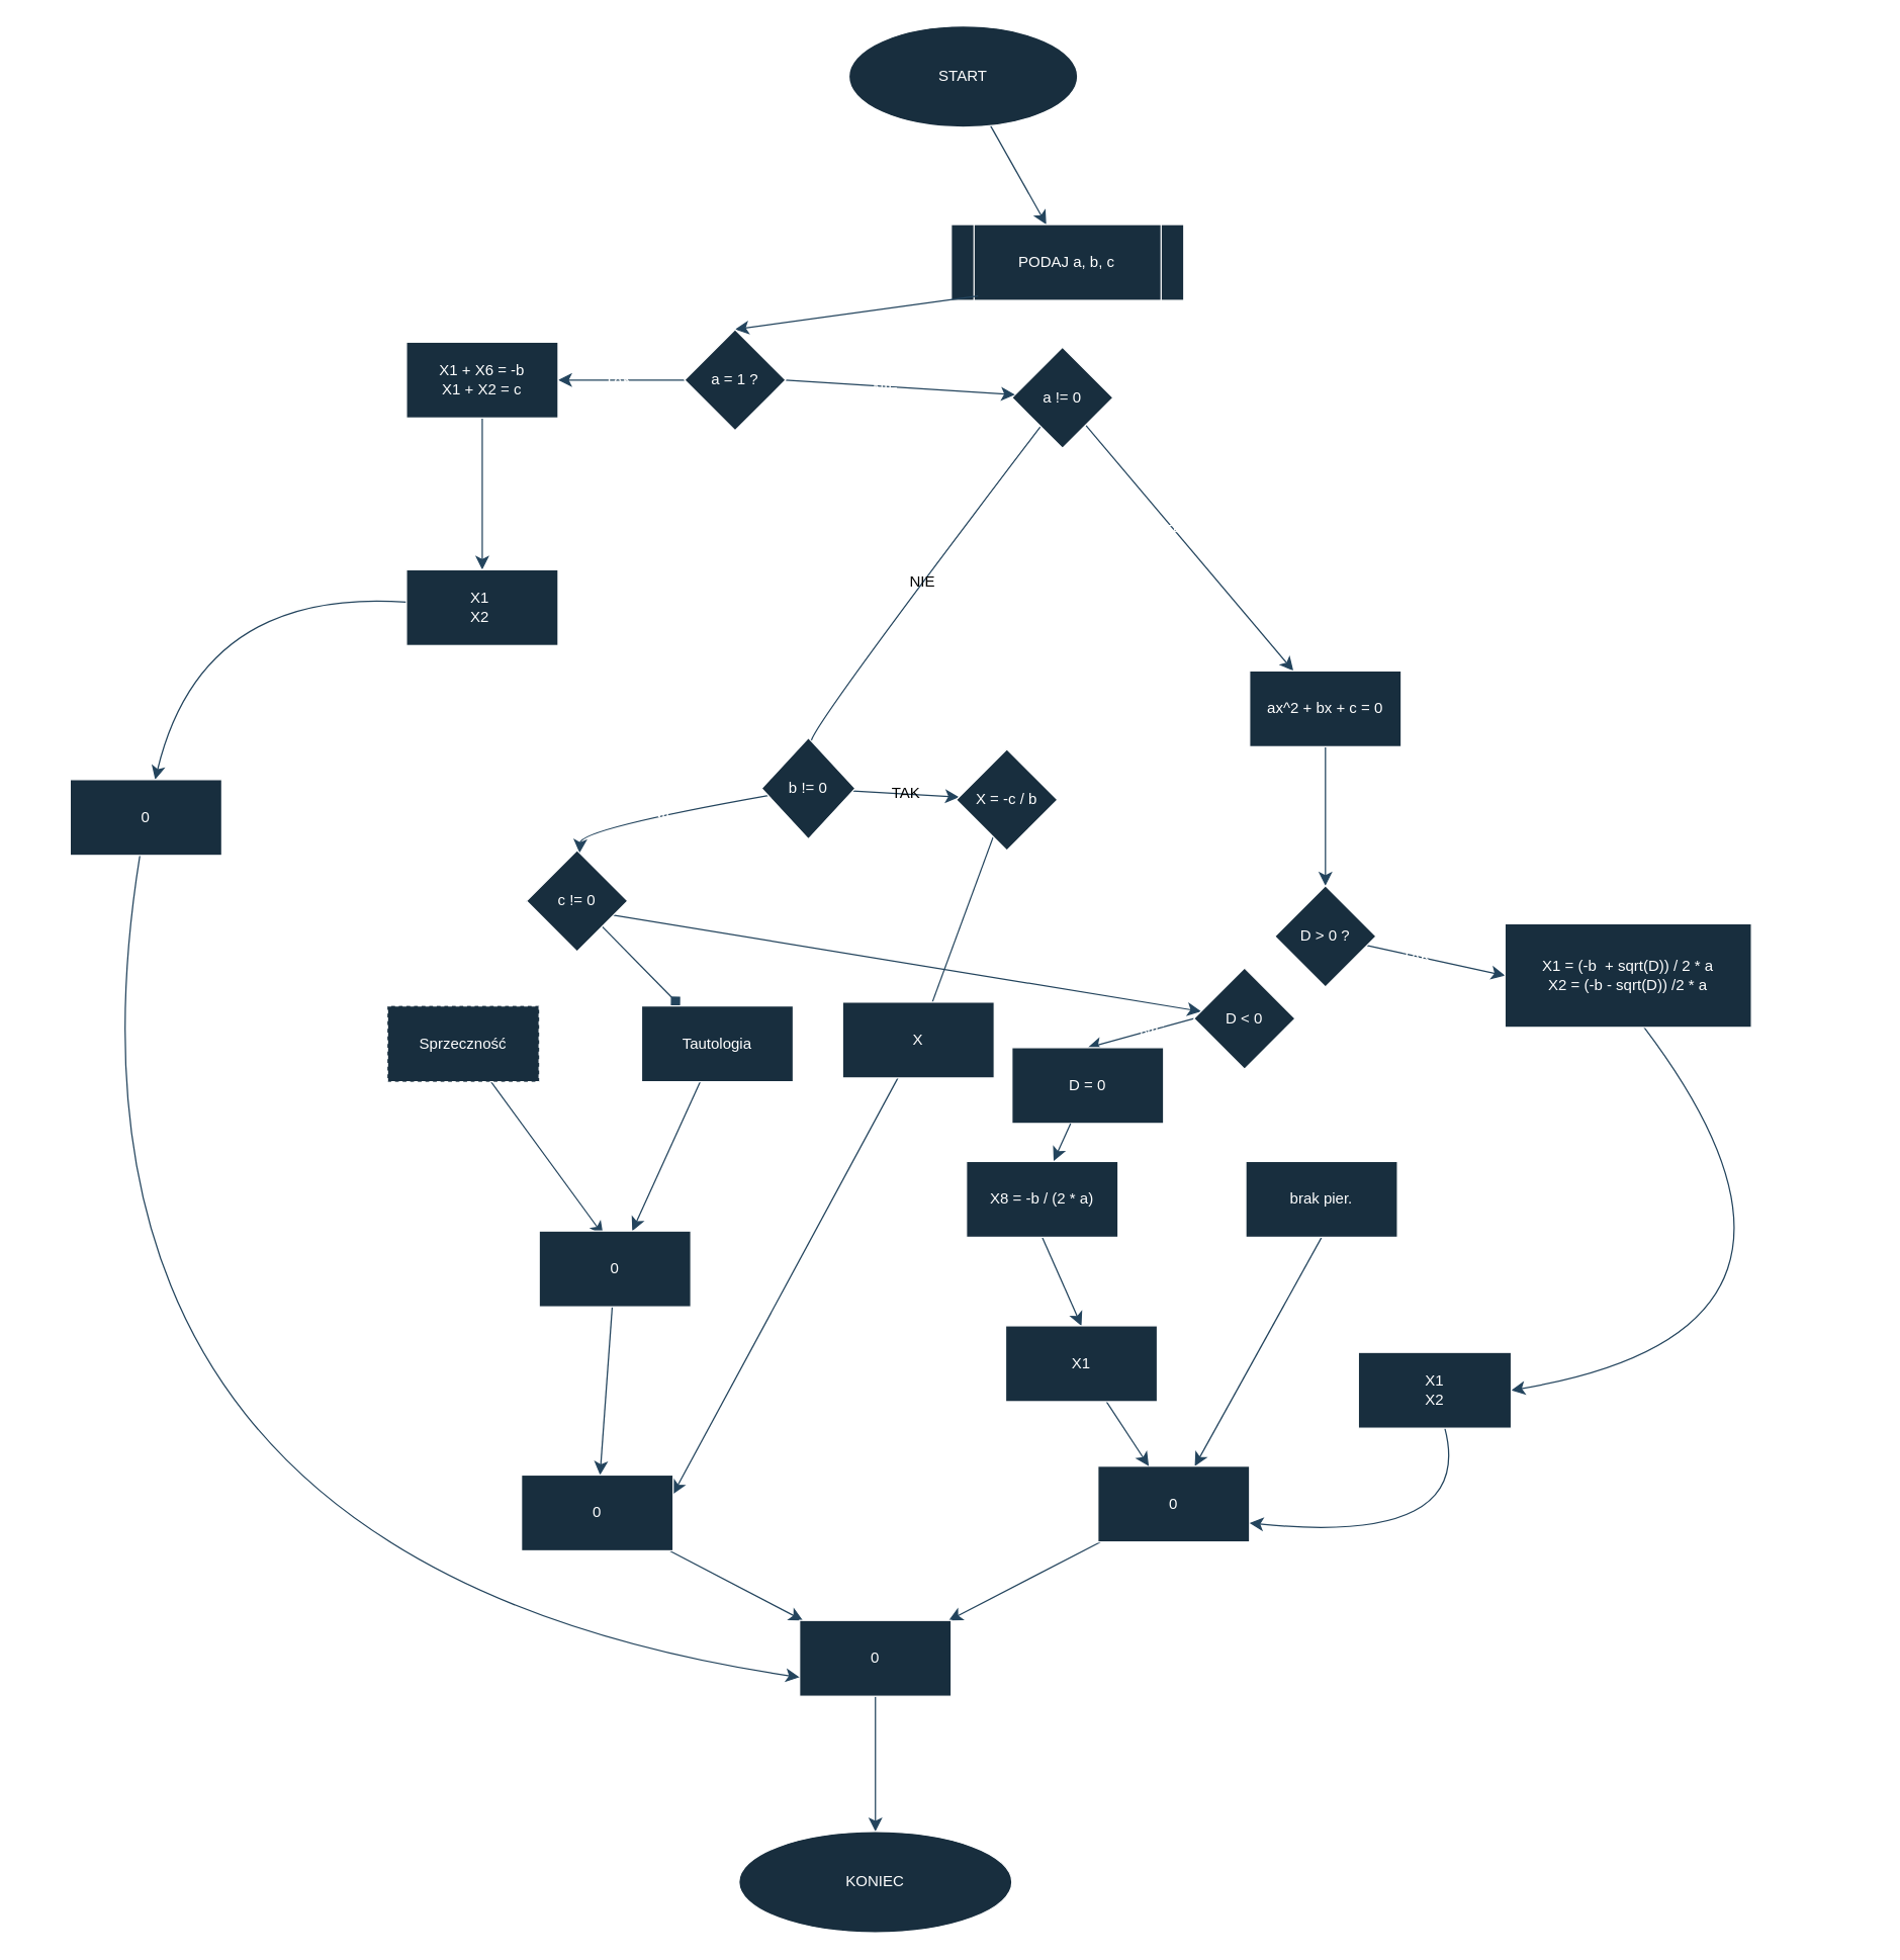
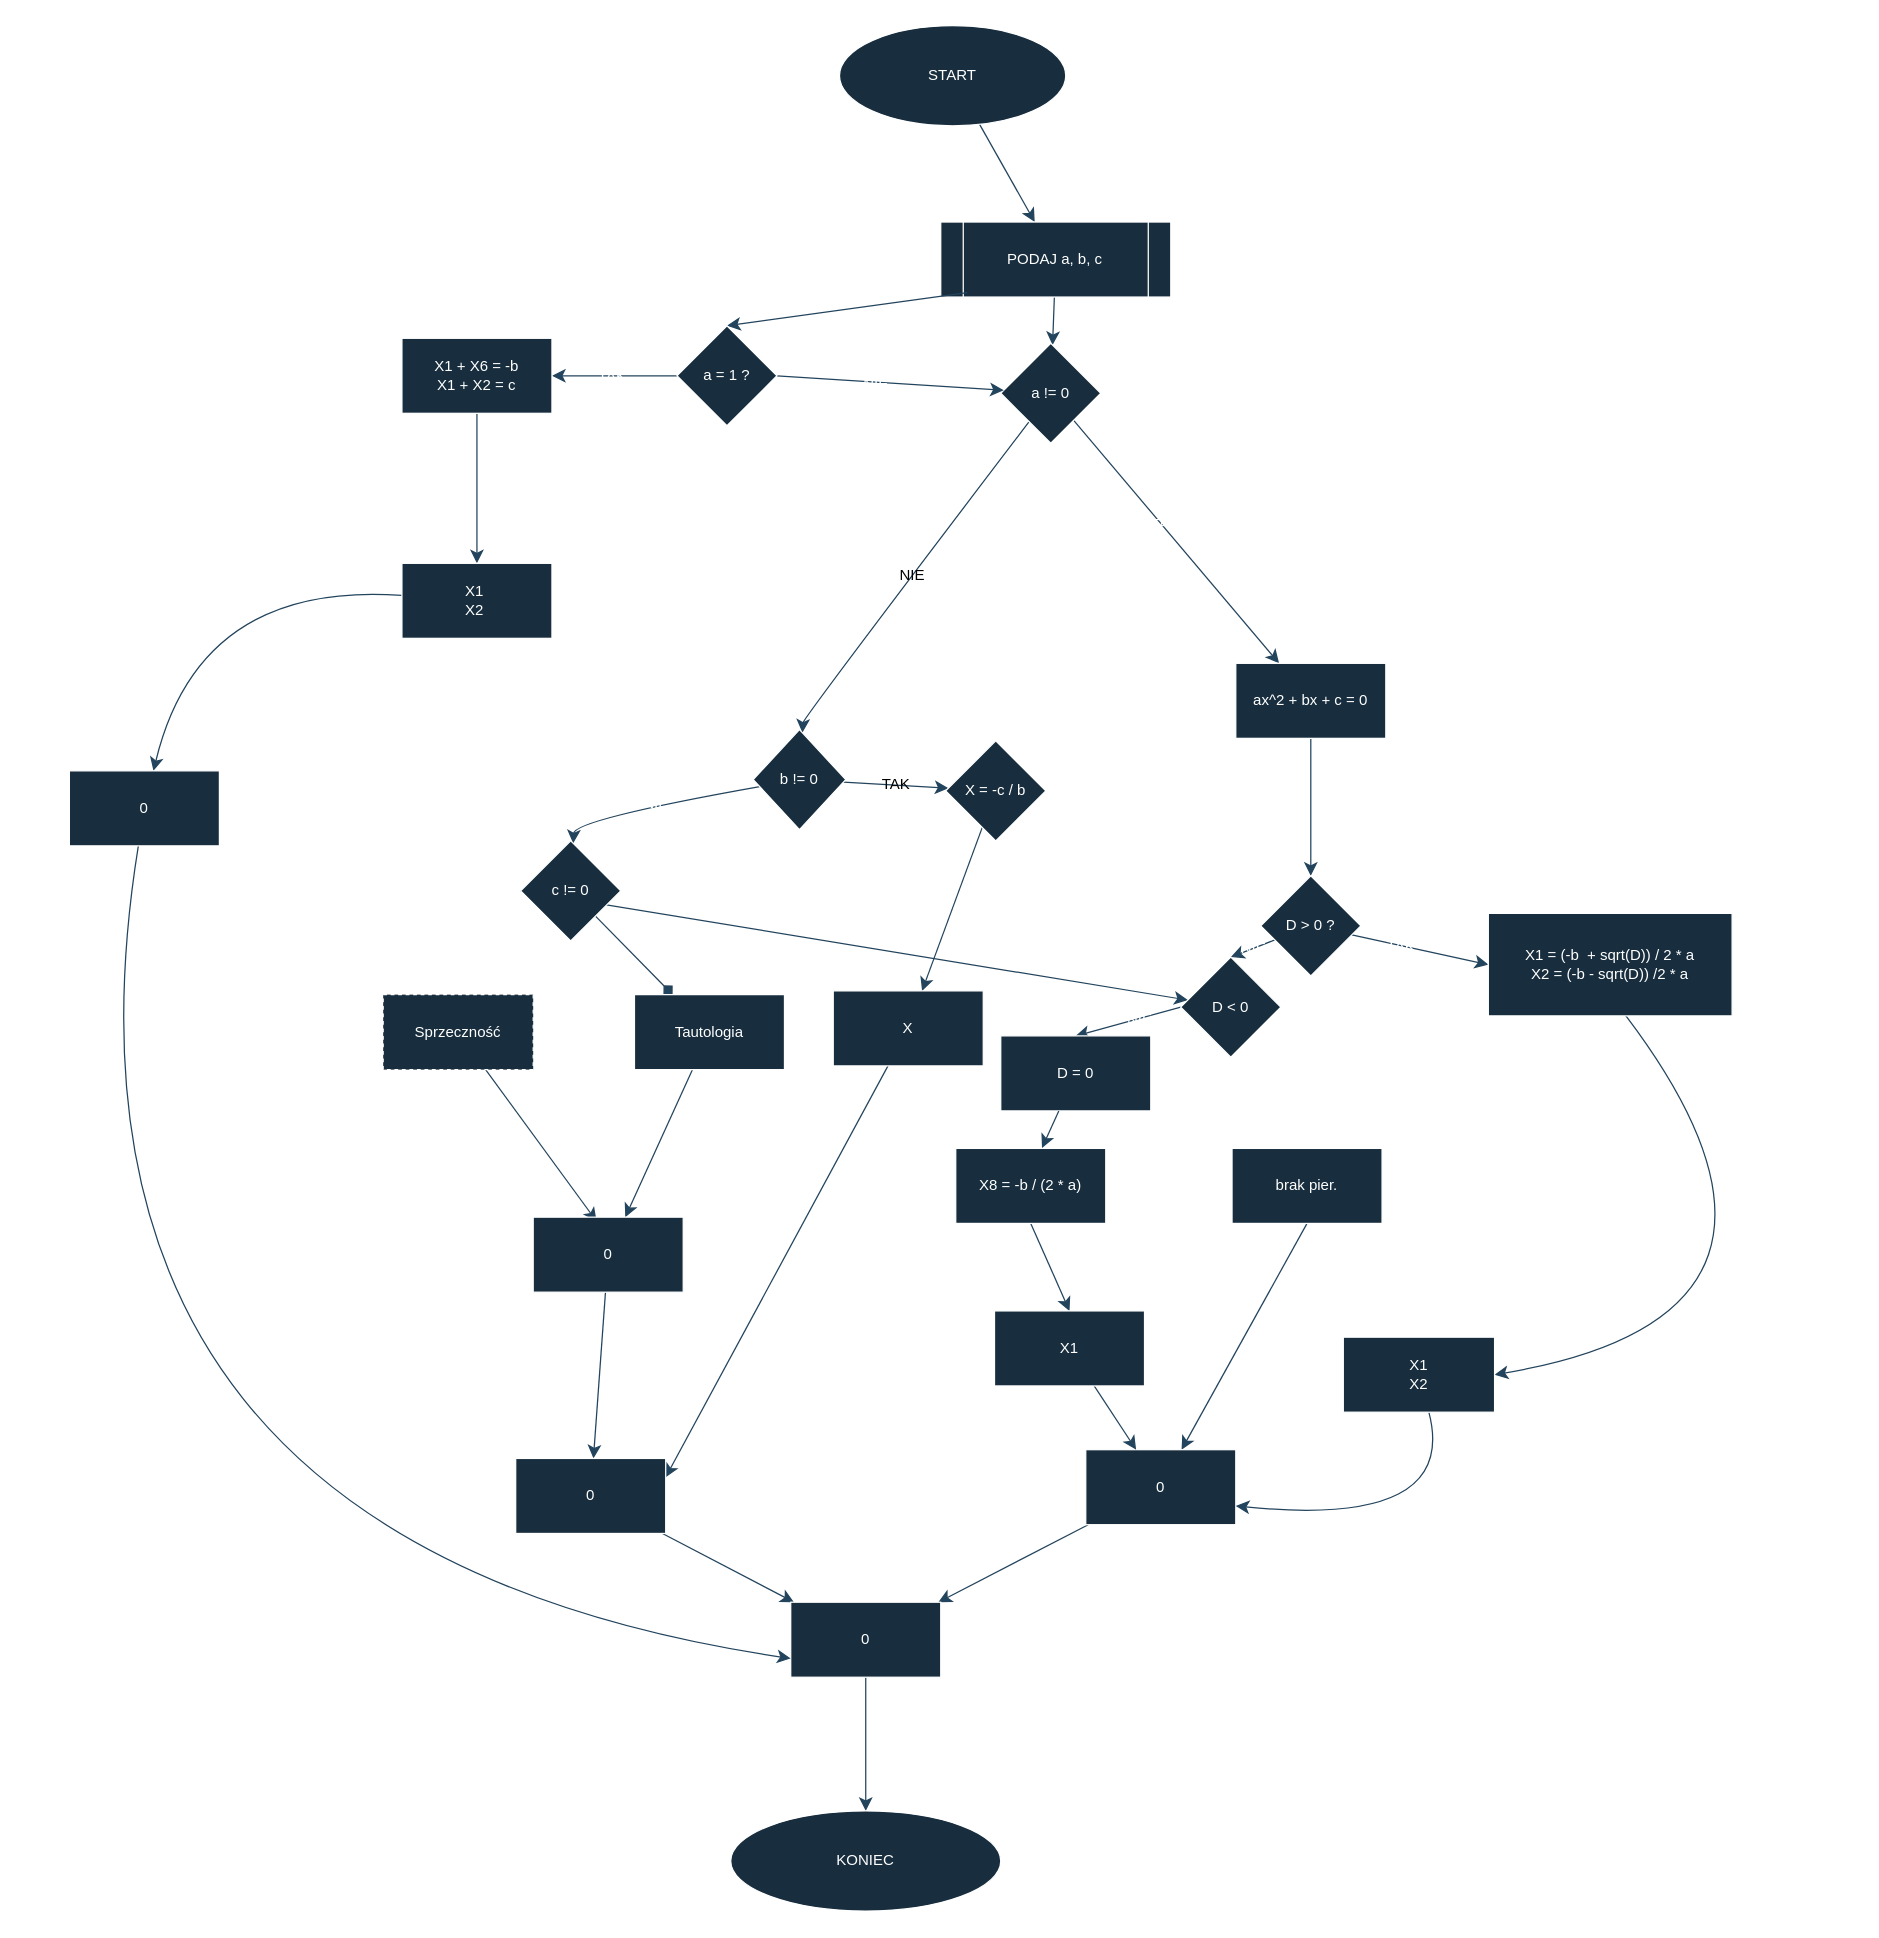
+ <mxCell id="4" value="" style="edgeStyle=none;curved=1;rounded=0;orthogonalLoop=1;jettySize=auto;html=1;fontSize=12;startSize=8;endSize=8;labelBackgroundColor=none;strokeColor=#23445D;fontColor=default;" edge="1" parent="1" source="5" target="10"><mxGeometry relative="1" as="geometry" /></mxCell>
- <mxCell id="6" value="NIE" style="edgeStyle=none;curved=1;rounded=0;orthogonalLoop=1;jettySize=auto;html=1;fontSize=12;startSize=8;endSize=8;labelBackgroundColor=none;strokeColor=#23445D;fontColor=default;endArrow=none;" edge="1" parent="1" source="10" target="14"><mxGeometry relative="1" as="geometry"><Array as="points"><mxPoint x="642" y="574" /></Array></mxGeometry></mxCell>
+ <mxCell id="6" value="NIE" style="edgeStyle=none;curved=1;rounded=0;orthogonalLoop=1;jettySize=auto;html=1;fontSize=12;startSize=8;endSize=8;labelBackgroundColor=none;strokeColor=#23445D;fontColor=default;" edge="1" parent="1" source="10" target="14"><mxGeometry relative="1" as="geometry"><Array as="points"><mxPoint x="642" y="574" /></Array></mxGeometry></mxCell>
+ <mxCell id="32" value="" style="edgeStyle=none;curved=1;rounded=0;orthogonalLoop=1;jettySize=auto;html=1;fontSize=12;startSize=8;endSize=8;entryX=0.5;entryY=0;entryDx=0;entryDy=0;labelBackgroundColor=none;strokeColor=#23445D;fontColor=default;" edge="1" parent="1" source="36" target="39"><mxGeometry relative="1" as="geometry" /></mxCell>
+ <mxCell id="33" value="NIE" style="edgeLabel;html=1;align=center;verticalAlign=middle;resizable=0;points=[];fontSize=12;labelBackgroundColor=none;fontColor=#FFFFFF;" vertex="1" connectable="0" parent="32"><mxGeometry x="-0.012" y="-1" relative="1" as="geometry"><mxPoint as="offset" /></mxGeometry></mxCell>
- <mxCell id="18" value="" style="edgeStyle=none;curved=1;rounded=0;orthogonalLoop=1;jettySize=auto;html=1;fontSize=12;startSize=8;endSize=8;labelBackgroundColor=none;strokeColor=#23445D;fontColor=default;endArrow=none;" edge="1" parent="1" source="19" target="23"><mxGeometry relative="1" as="geometry" /></mxCell>
+ <mxCell id="18" value="" style="edgeStyle=none;curved=1;rounded=0;orthogonalLoop=1;jettySize=auto;html=1;fontSize=12;startSize=8;endSize=8;labelBackgroundColor=none;strokeColor=#23445D;fontColor=default;" edge="1" parent="1" source="19" target="23"><mxGeometry relative="1" as="geometry" /></mxCell>
